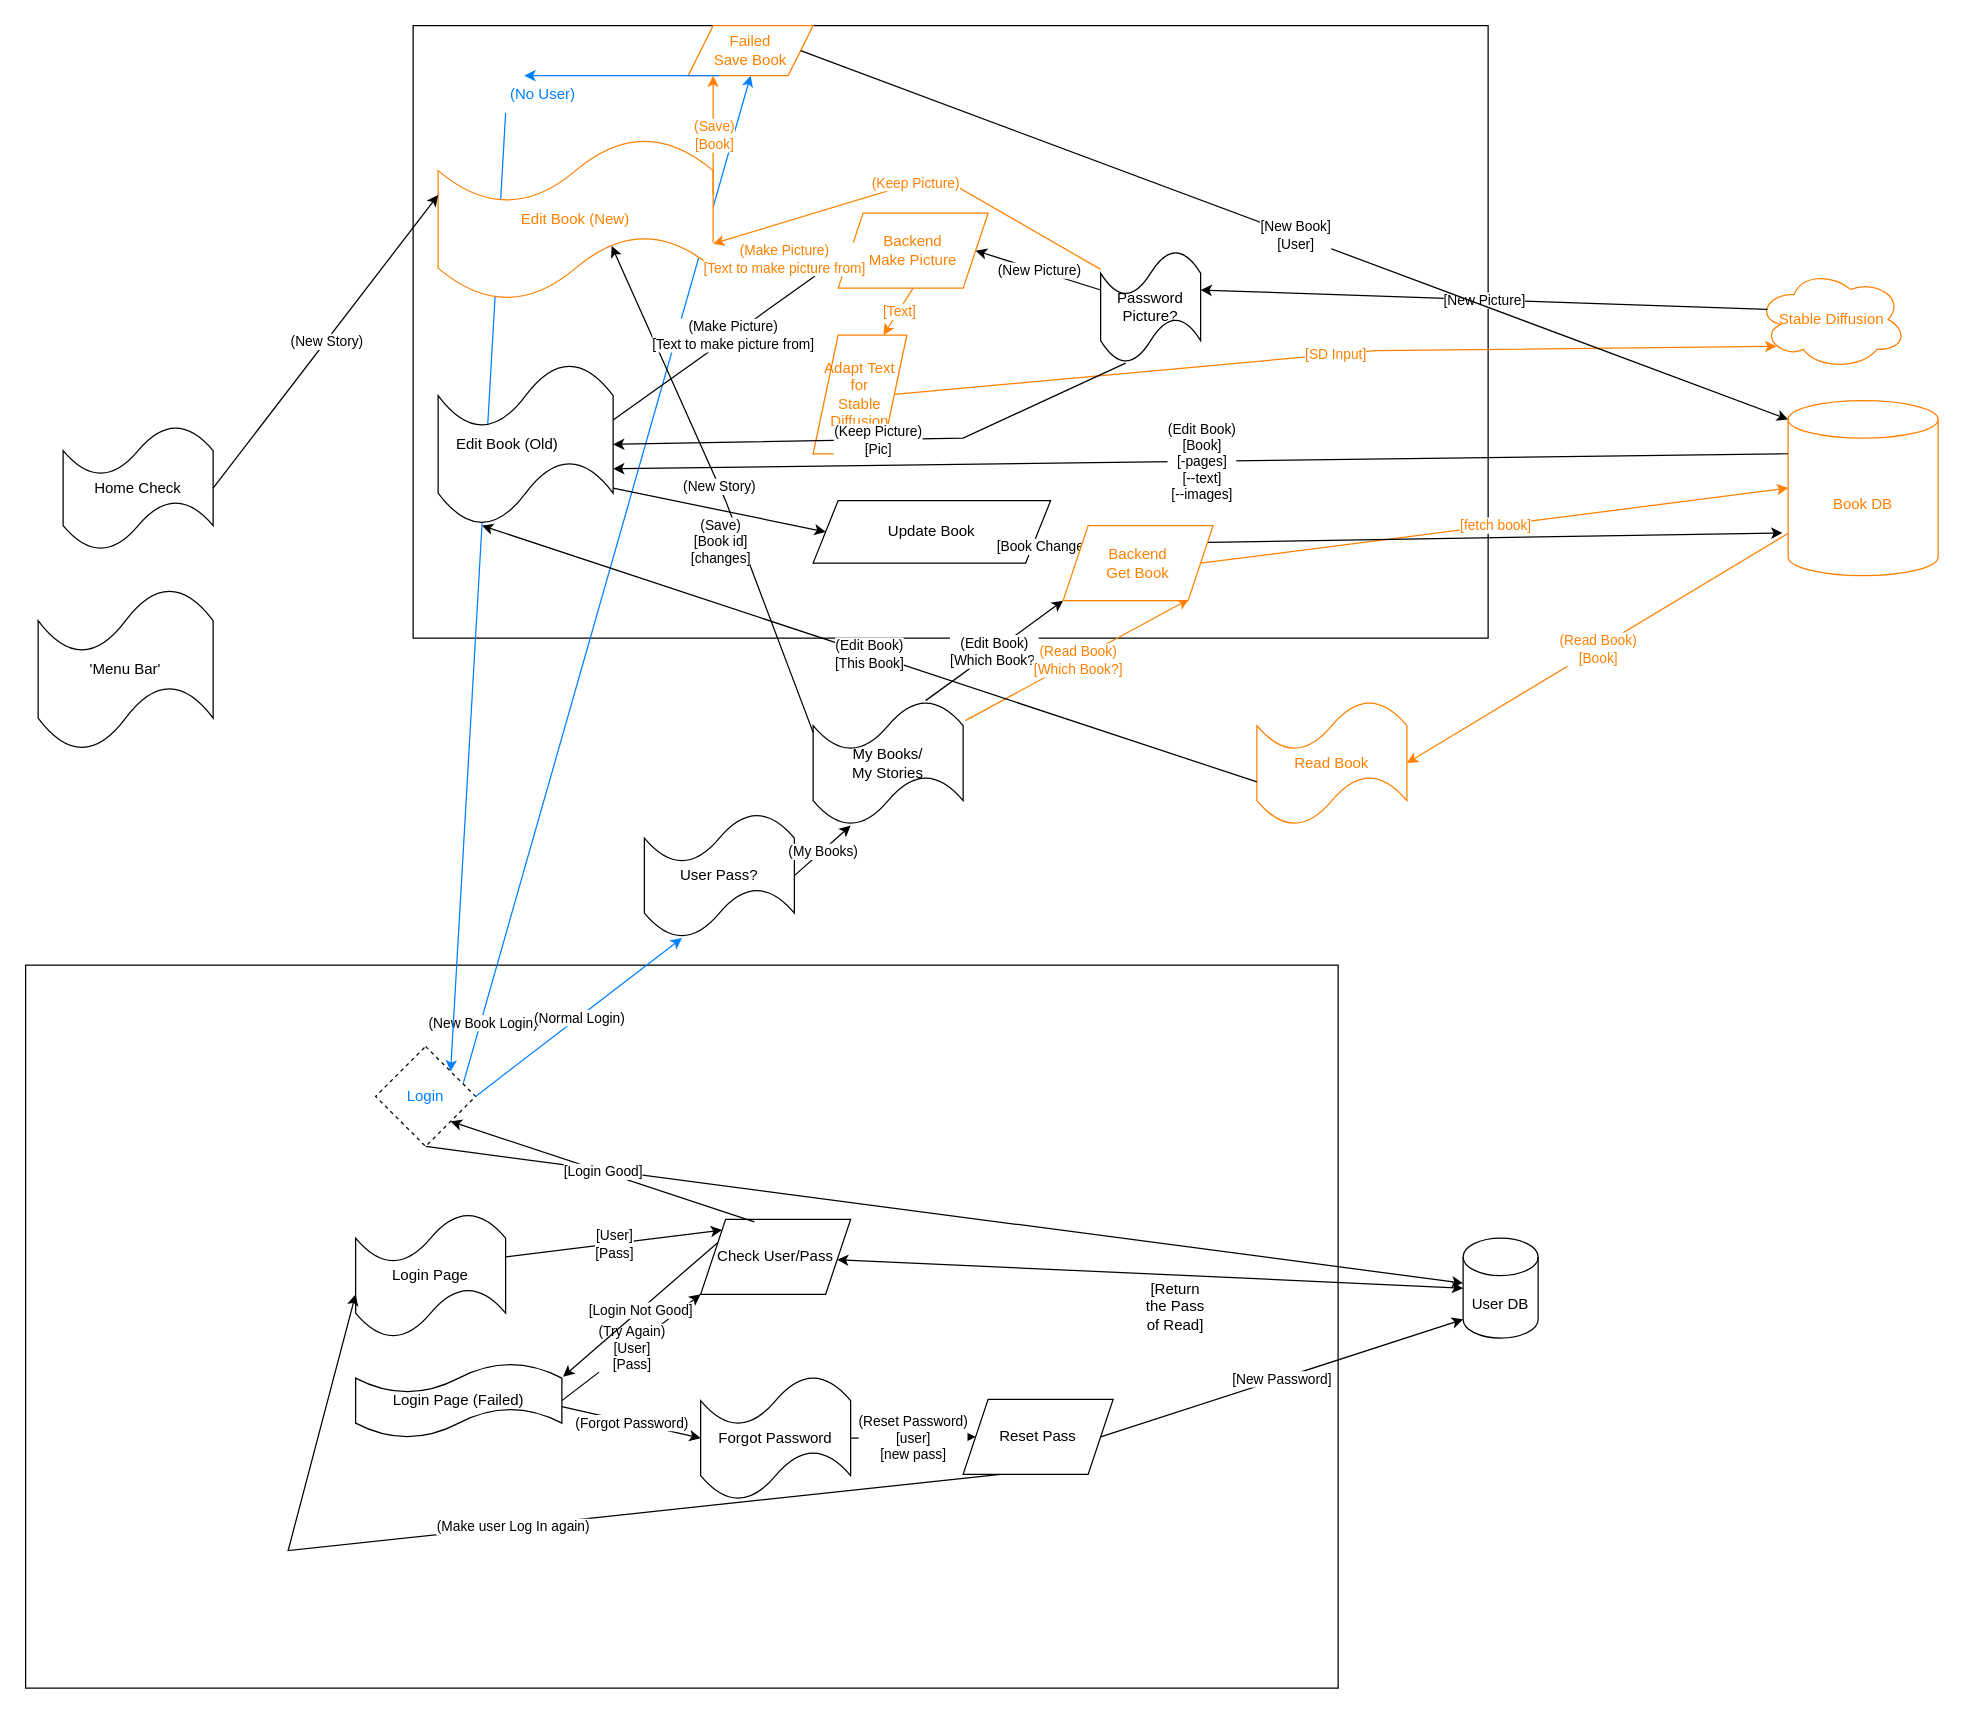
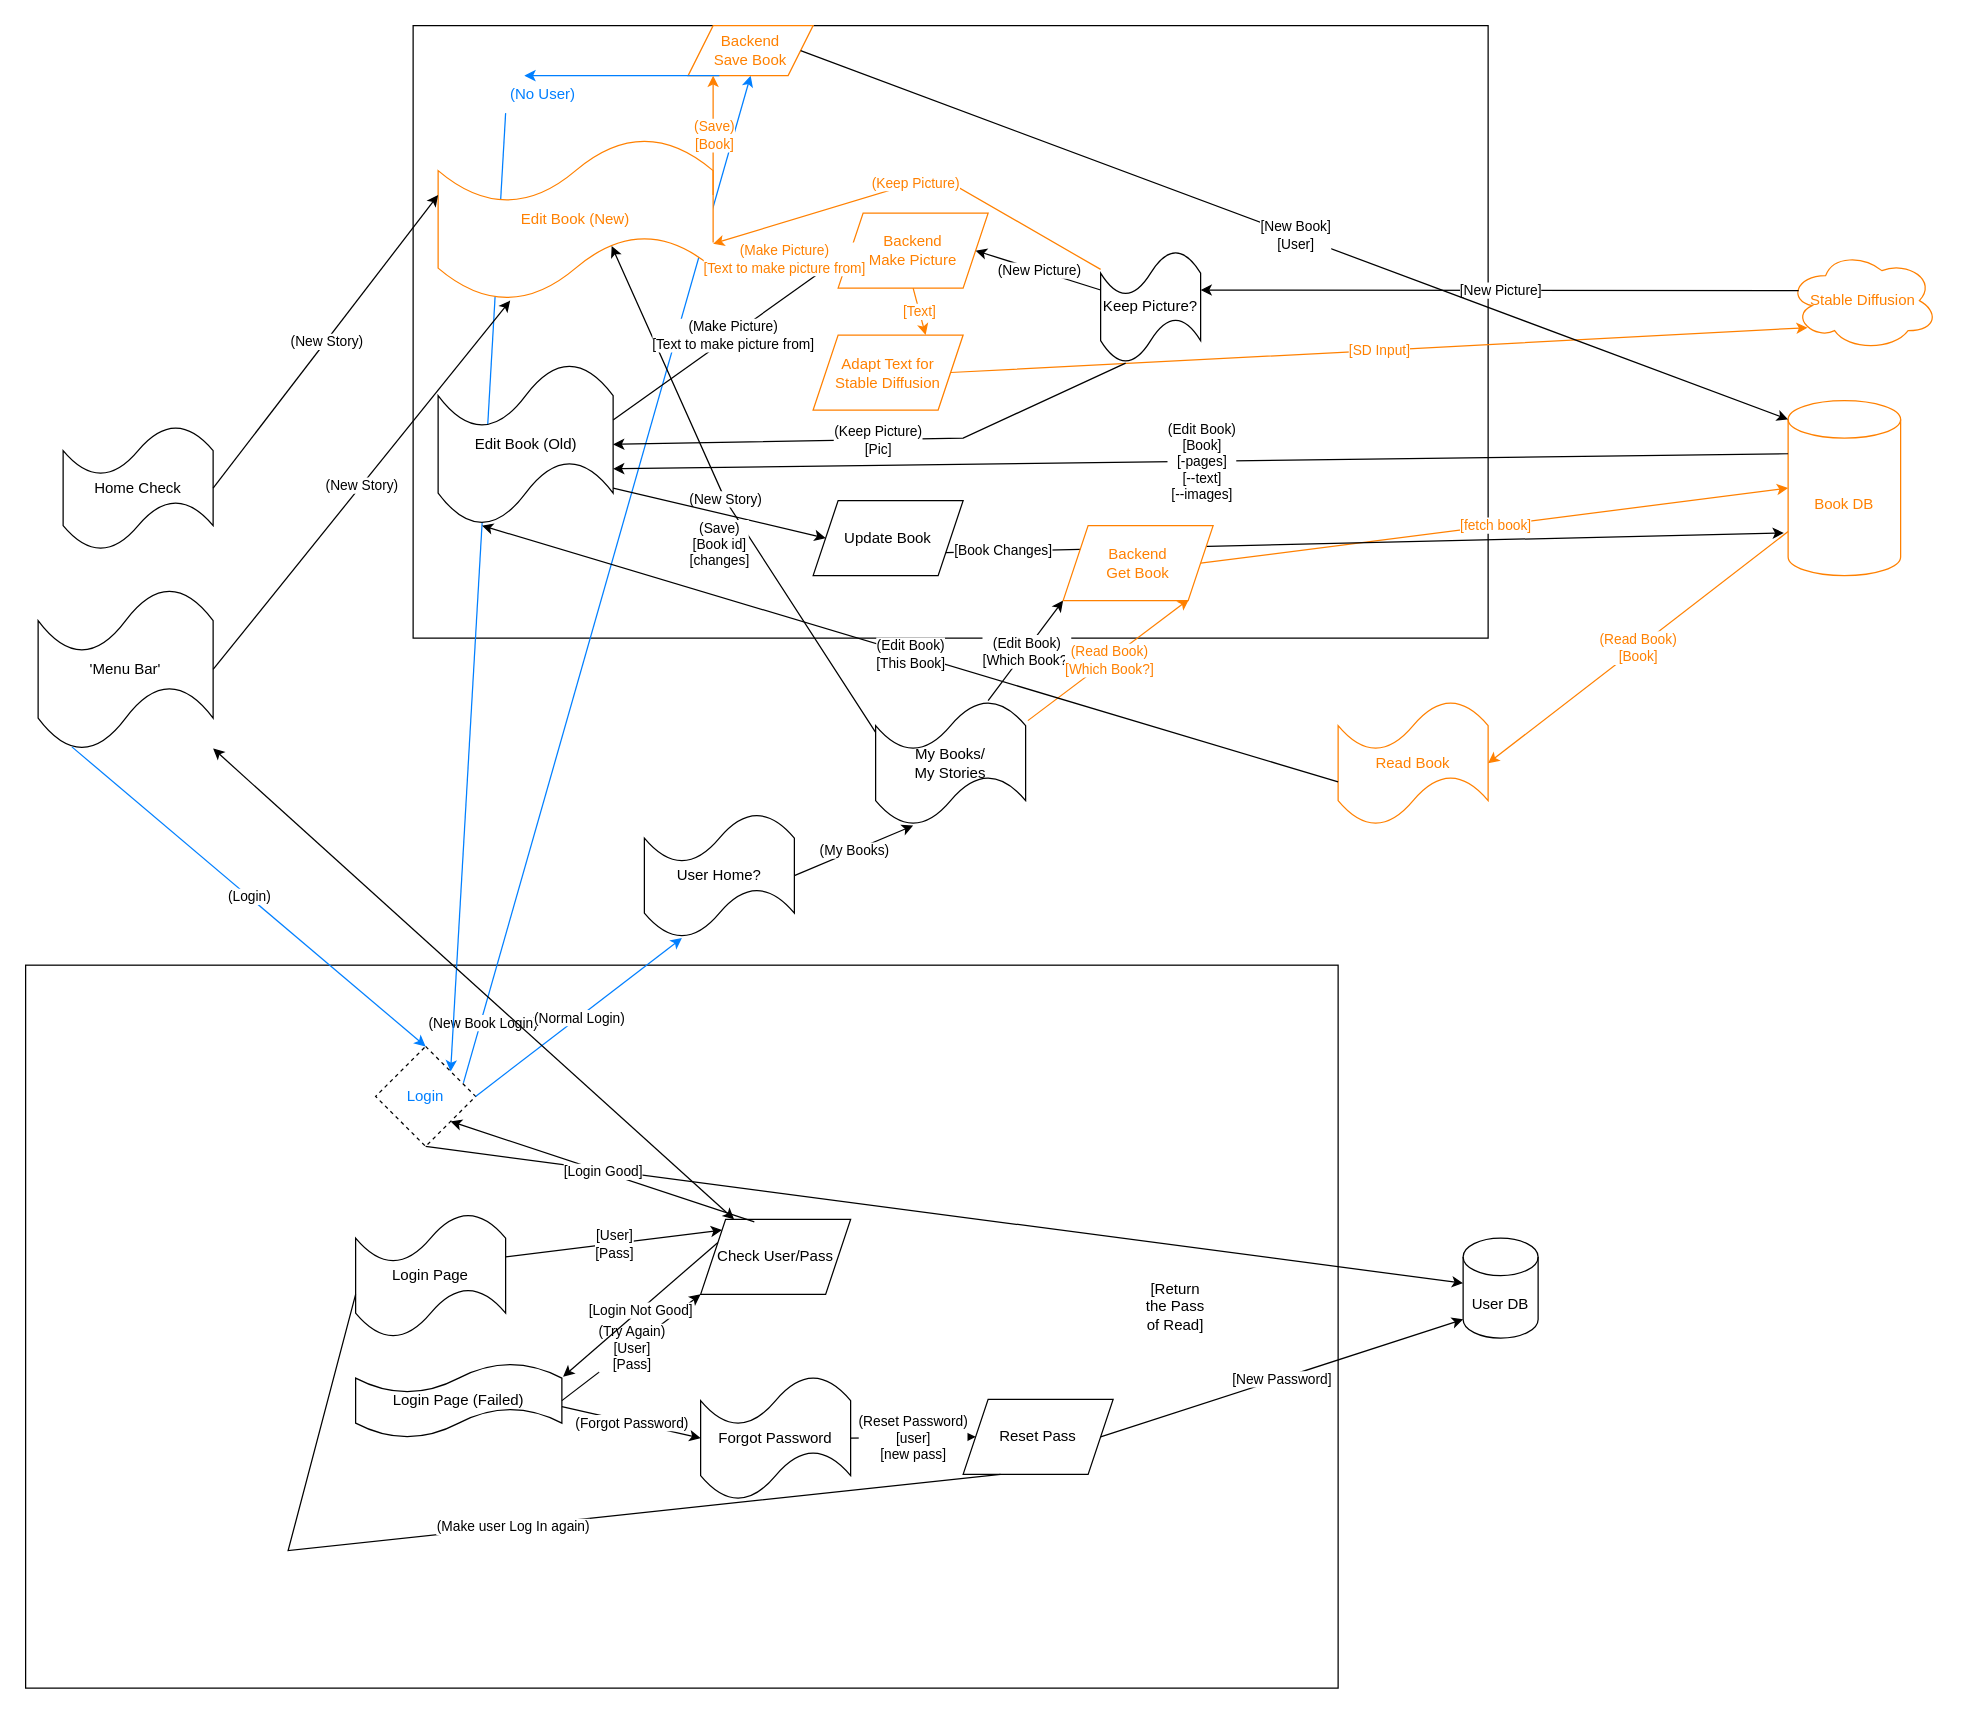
- <mxCell id="61" value="Failed &lt;br&gt;Save Book" style="shape=parallelogram;perimeter=parallelogramPerimeter;whiteSpace=wrap;html=1;fixedSize=1;fontColor=#FF8000;strokeColor=#FF8000;" vertex="1" parent="1"><mxGeometry x="550" y="20" width="100" height="40" as="geometry" /></mxCell>
+ <mxCell id="61" value="Backend &lt;br&gt;Save Book" style="shape=parallelogram;perimeter=parallelogramPerimeter;whiteSpace=wrap;html=1;fixedSize=1;fontColor=#FF8000;strokeColor=#FF8000;" vertex="1" parent="1"><mxGeometry x="550" y="20" width="100" height="40" as="geometry" /></mxCell>
- <mxCell id="52" value="Password Picture?" style="shape=tape;whiteSpace=wrap;html=1;" vertex="1" parent="1"><mxGeometry x="880" y="200" width="80" height="90" as="geometry" /></mxCell>
+ <mxCell id="52" value="Keep Picture?" style="shape=tape;whiteSpace=wrap;html=1;" vertex="1" parent="1"><mxGeometry x="880" y="200" width="80" height="90" as="geometry" /></mxCell>
- <mxCell id="49" value="&lt;font color=&quot;#ff8000&quot;&gt;Stable Diffusion&lt;/font&gt;" style="ellipse;shape=cloud;whiteSpace=wrap;html=1;strokeColor=#FF8000;" vertex="1" parent="1"><mxGeometry x="1405" y="215" width="120" height="80" as="geometry" /></mxCell>
+ <mxCell id="49" value="&lt;font color=&quot;#ff8000&quot;&gt;Stable Diffusion&lt;/font&gt;" style="ellipse;shape=cloud;whiteSpace=wrap;html=1;strokeColor=#FF8000;" vertex="1" parent="1"><mxGeometry x="1430" y="200" width="120" height="80" as="geometry" /></mxCell>
- <mxCell id="46" value="Adapt Text for&lt;br&gt;Stable Diffusion" style="shape=parallelogram;perimeter=parallelogramPerimeter;whiteSpace=wrap;html=1;fixedSize=1;fontColor=#FF8000;strokeColor=#FF8000;" vertex="1" parent="1"><mxGeometry x="650" y="267.5" width="75" height="95" as="geometry" /></mxCell>
+ <mxCell id="46" value="Adapt Text for&lt;br&gt;Stable Diffusion" style="shape=parallelogram;perimeter=parallelogramPerimeter;whiteSpace=wrap;html=1;fixedSize=1;fontColor=#FF8000;strokeColor=#FF8000;" vertex="1" parent="1"><mxGeometry x="650" y="267.5" width="120" height="60" as="geometry" /></mxCell>
- <mxCell id="9" value="Edit Book (Old)" style="text;html=1;strokeColor=none;fillColor=none;align=center;verticalAlign=middle;whiteSpace=wrap;rounded=0;" vertex="1" parent="1"><mxGeometry x="352.5" y="327.5" width="105" height="55" as="geometry" /></mxCell>
+ <mxCell id="9" value="Edit Book (Old)" style="text;html=1;strokeColor=none;fillColor=none;align=center;verticalAlign=middle;whiteSpace=wrap;rounded=0;" vertex="1" parent="1"><mxGeometry x="367.5" y="327.5" width="105" height="55" as="geometry" /></mxCell>
- <mxCell id="29" value="&lt;font color=&quot;#ff8000&quot;&gt;Book DB&lt;/font&gt;" style="shape=cylinder3;whiteSpace=wrap;html=1;boundedLbl=1;backgroundOutline=1;size=15;strokeColor=#FF8000;" vertex="1" parent="1"><mxGeometry x="1430" y="320" width="120" height="140" as="geometry" /></mxCell>
+ <mxCell id="29" value="&lt;font color=&quot;#ff8000&quot;&gt;Book DB&lt;/font&gt;" style="shape=cylinder3;whiteSpace=wrap;html=1;boundedLbl=1;backgroundOutline=1;size=15;strokeColor=#FF8000;" vertex="1" parent="1"><mxGeometry x="1430" y="320" width="90" height="140" as="geometry" /></mxCell>
+ <mxCell id="11" value="" style="endArrow=classic;html=1;rounded=0;exitX=1;exitY=0.5;exitDx=0;exitDy=0;exitPerimeter=0;" edge="1" parent="1" source="10" target="7"><mxGeometry relative="1" as="geometry"><mxPoint x="210" y="140" as="sourcePoint" /><mxPoint x="310" y="140" as="targetPoint" /></mxGeometry></mxCell>
+ <mxCell id="12" value="(New Story)" style="edgeLabel;resizable=0;html=1;align=center;verticalAlign=middle;" connectable="0" vertex="1" parent="11"><mxGeometry relative="1" as="geometry" /></mxCell>
- <mxCell id="68" value="Update Book" style="shape=parallelogram;perimeter=parallelogramPerimeter;whiteSpace=wrap;html=1;fixedSize=1;strokeColor=#000000;fontColor=#000000;" vertex="1" parent="1"><mxGeometry x="650" y="400" width="190" height="50" as="geometry" /></mxCell>
+ <mxCell id="68" value="Update Book" style="shape=parallelogram;perimeter=parallelogramPerimeter;whiteSpace=wrap;html=1;fixedSize=1;strokeColor=#000000;fontColor=#000000;" vertex="1" parent="1"><mxGeometry x="650" y="400" width="120" height="60" as="geometry" /></mxCell>
- <mxCell id="22" value="My Books/&lt;br&gt;My Stories" style="shape=tape;whiteSpace=wrap;html=1;" vertex="1" parent="1"><mxGeometry x="650" y="560" width="120" height="100" as="geometry" /></mxCell>
+ <mxCell id="22" value="My Books/&lt;br&gt;My Stories" style="shape=tape;whiteSpace=wrap;html=1;" vertex="1" parent="1"><mxGeometry x="700" y="560" width="120" height="100" as="geometry" /></mxCell>
- <mxCell id="36" value="&lt;font color=&quot;#ff8000&quot;&gt;Read Book&lt;/font&gt;" style="shape=tape;whiteSpace=wrap;html=1;strokeColor=#FF8000;" vertex="1" parent="1"><mxGeometry x="1005" y="560" width="120" height="100" as="geometry" /></mxCell>
+ <mxCell id="36" value="&lt;font color=&quot;#ff8000&quot;&gt;Read Book&lt;/font&gt;" style="shape=tape;whiteSpace=wrap;html=1;strokeColor=#FF8000;" vertex="1" parent="1"><mxGeometry x="1070" y="560" width="120" height="100" as="geometry" /></mxCell>
- <mxCell id="19" value="User Pass?" style="shape=tape;whiteSpace=wrap;html=1;" vertex="1" parent="1"><mxGeometry x="515" y="650" width="120" height="100" as="geometry" /></mxCell>
+ <mxCell id="19" value="User Home?" style="shape=tape;whiteSpace=wrap;html=1;" vertex="1" parent="1"><mxGeometry x="515" y="650" width="120" height="100" as="geometry" /></mxCell>
+ <mxCell id="17" value="" style="endArrow=classic;html=1;rounded=0;exitX=0.193;exitY=0.977;exitDx=0;exitDy=0;exitPerimeter=0;entryX=0.5;entryY=0;entryDx=0;entryDy=0;strokeColor=#007FFF;" edge="1" parent="1" source="10" target="16"><mxGeometry relative="1" as="geometry"><mxPoint x="120" y="390" as="sourcePoint" /><mxPoint x="220" y="390" as="targetPoint" /></mxGeometry></mxCell>
+ <mxCell id="18" value="(Login)" style="edgeLabel;resizable=0;html=1;align=center;verticalAlign=middle;" connectable="0" vertex="1" parent="17"><mxGeometry relative="1" as="geometry" /></mxCell>
- <mxCell id="93" value="" style="endArrow=classic;startArrow=classic;html=1;rounded=0;strokeColor=#000000;fontColor=#000000;entryX=0;entryY=0.5;entryDx=0;entryDy=0;entryPerimeter=0;" edge="1" parent="1" source="75" target="92"><mxGeometry width="50" height="50" relative="1" as="geometry"><mxPoint x="770" y="1070" as="sourcePoint" /><mxPoint x="820" y="1020" as="targetPoint" /></mxGeometry></mxCell>
+ <mxCell id="93" value="" style="endArrow=classic;startArrow=classic;html=1;rounded=0;strokeColor=#000000;fontColor=#000000;" edge="1" parent="1" source="75" target="10"><mxGeometry width="50" height="50" relative="1" as="geometry"><mxPoint x="770" y="1070" as="sourcePoint" /><mxPoint x="820" y="1020" as="targetPoint" /></mxGeometry></mxCell>
- <mxCell id="97" value="" style="endArrow=classic;html=1;rounded=0;strokeColor=#000000;fontColor=#000000;entryX=0;entryY=0.65;entryDx=0;entryDy=0;entryPerimeter=0;exitX=0.25;exitY=1;exitDx=0;exitDy=0;" edge="1" parent="1" source="91" target="74"><mxGeometry relative="1" as="geometry"><mxPoint x="210" y="1230" as="sourcePoint" /><mxPoint x="310" y="1230" as="targetPoint" /><Array as="points"><mxPoint x="230" y="1240" /></Array></mxGeometry></mxCell>
+ <mxCell id="97" value="" style="endArrow=none;html=1;rounded=0;strokeColor=#000000;fontColor=#000000;entryX=0;entryY=0.65;entryDx=0;entryDy=0;entryPerimeter=0;exitX=0.25;exitY=1;exitDx=0;exitDy=0;" edge="1" parent="1" source="91" target="74"><mxGeometry relative="1" as="geometry"><mxPoint x="210" y="1230" as="sourcePoint" /><mxPoint x="310" y="1230" as="targetPoint" /><Array as="points"><mxPoint x="230" y="1240" /></Array></mxGeometry></mxCell>
